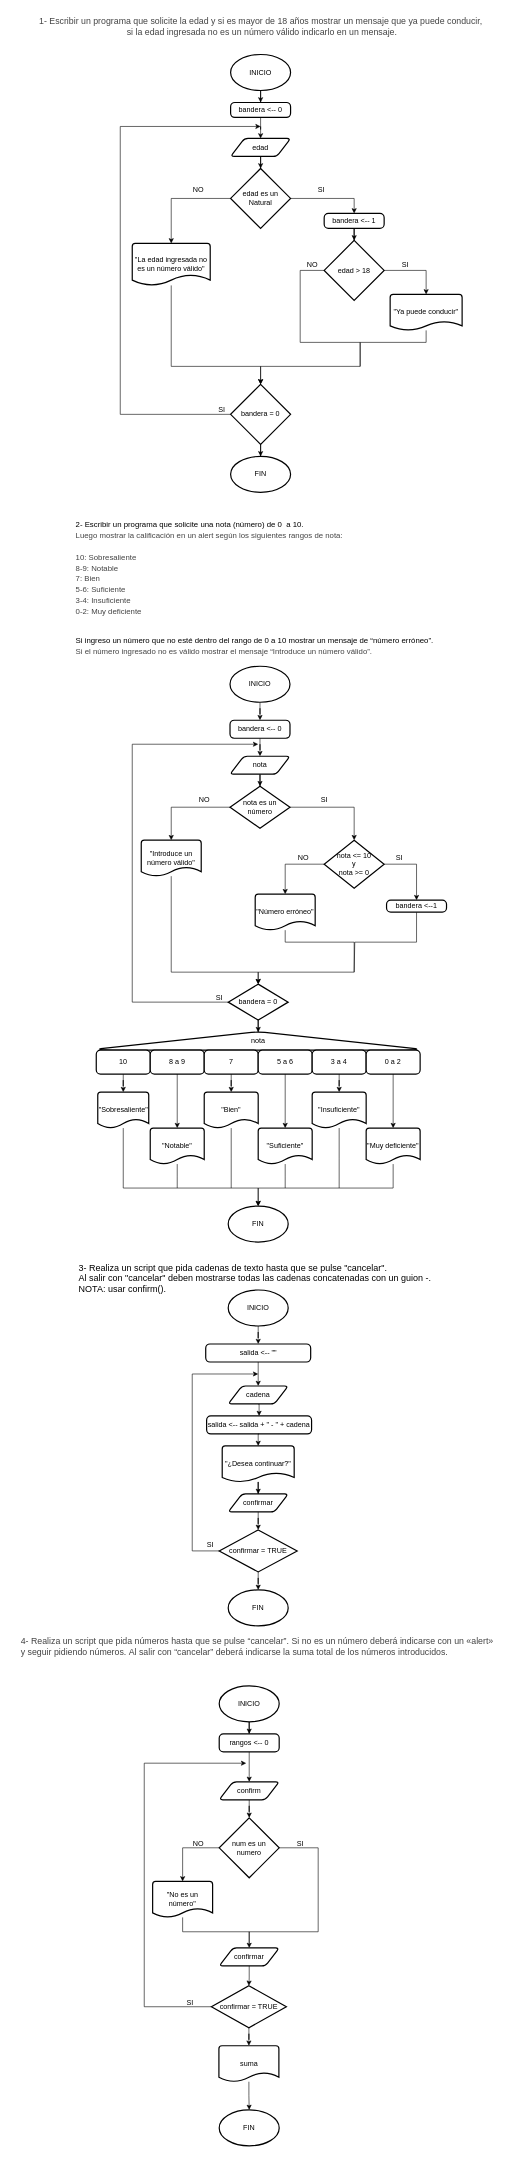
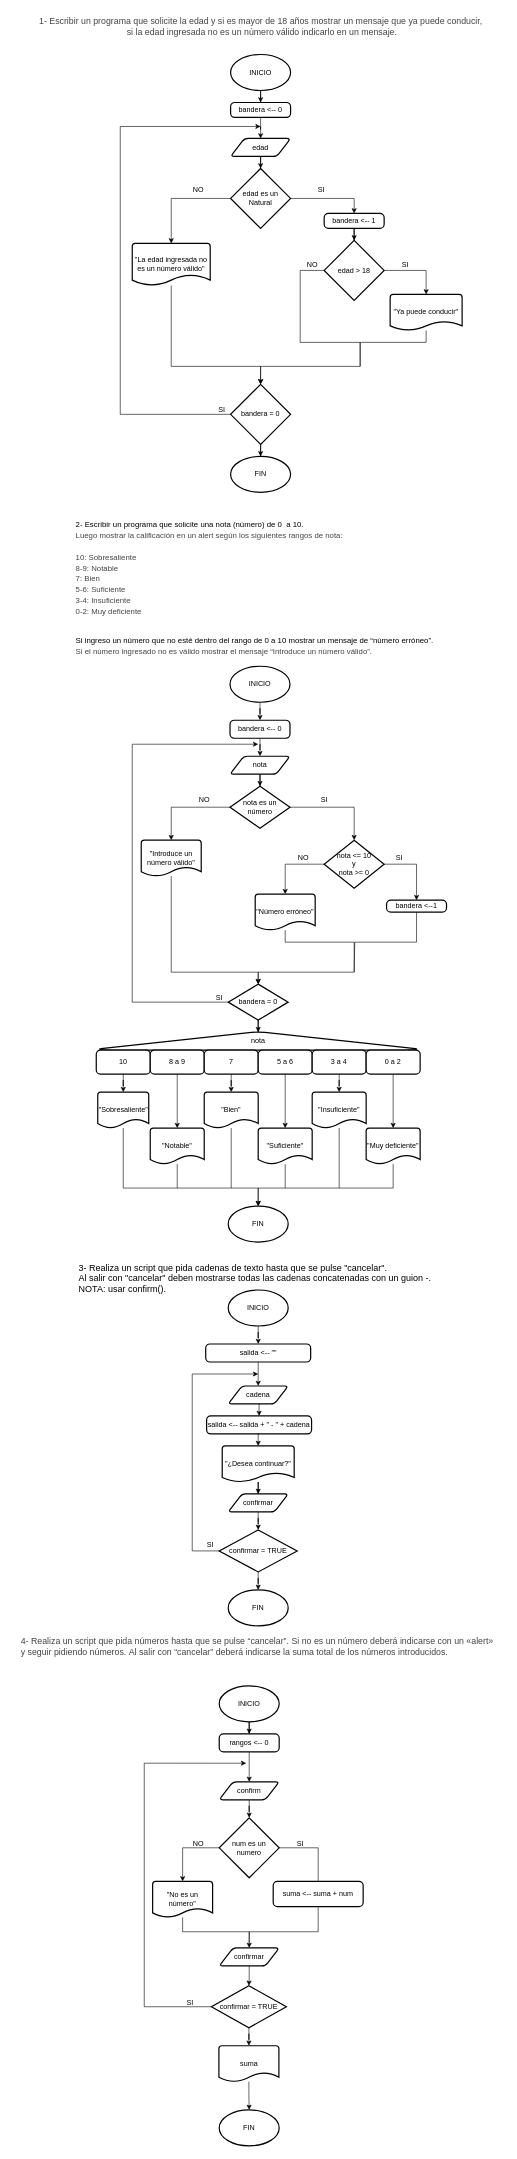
+ <mxCell id="124" value="suma &amp;lt;-- suma + num" style="rounded=1;whiteSpace=wrap;html=1;absoluteArcSize=1;arcSize=14;strokeWidth=2;" vertex="1" parent="1"><mxGeometry x="455" y="3136" width="150" height="42" as="geometry" /></mxCell>
